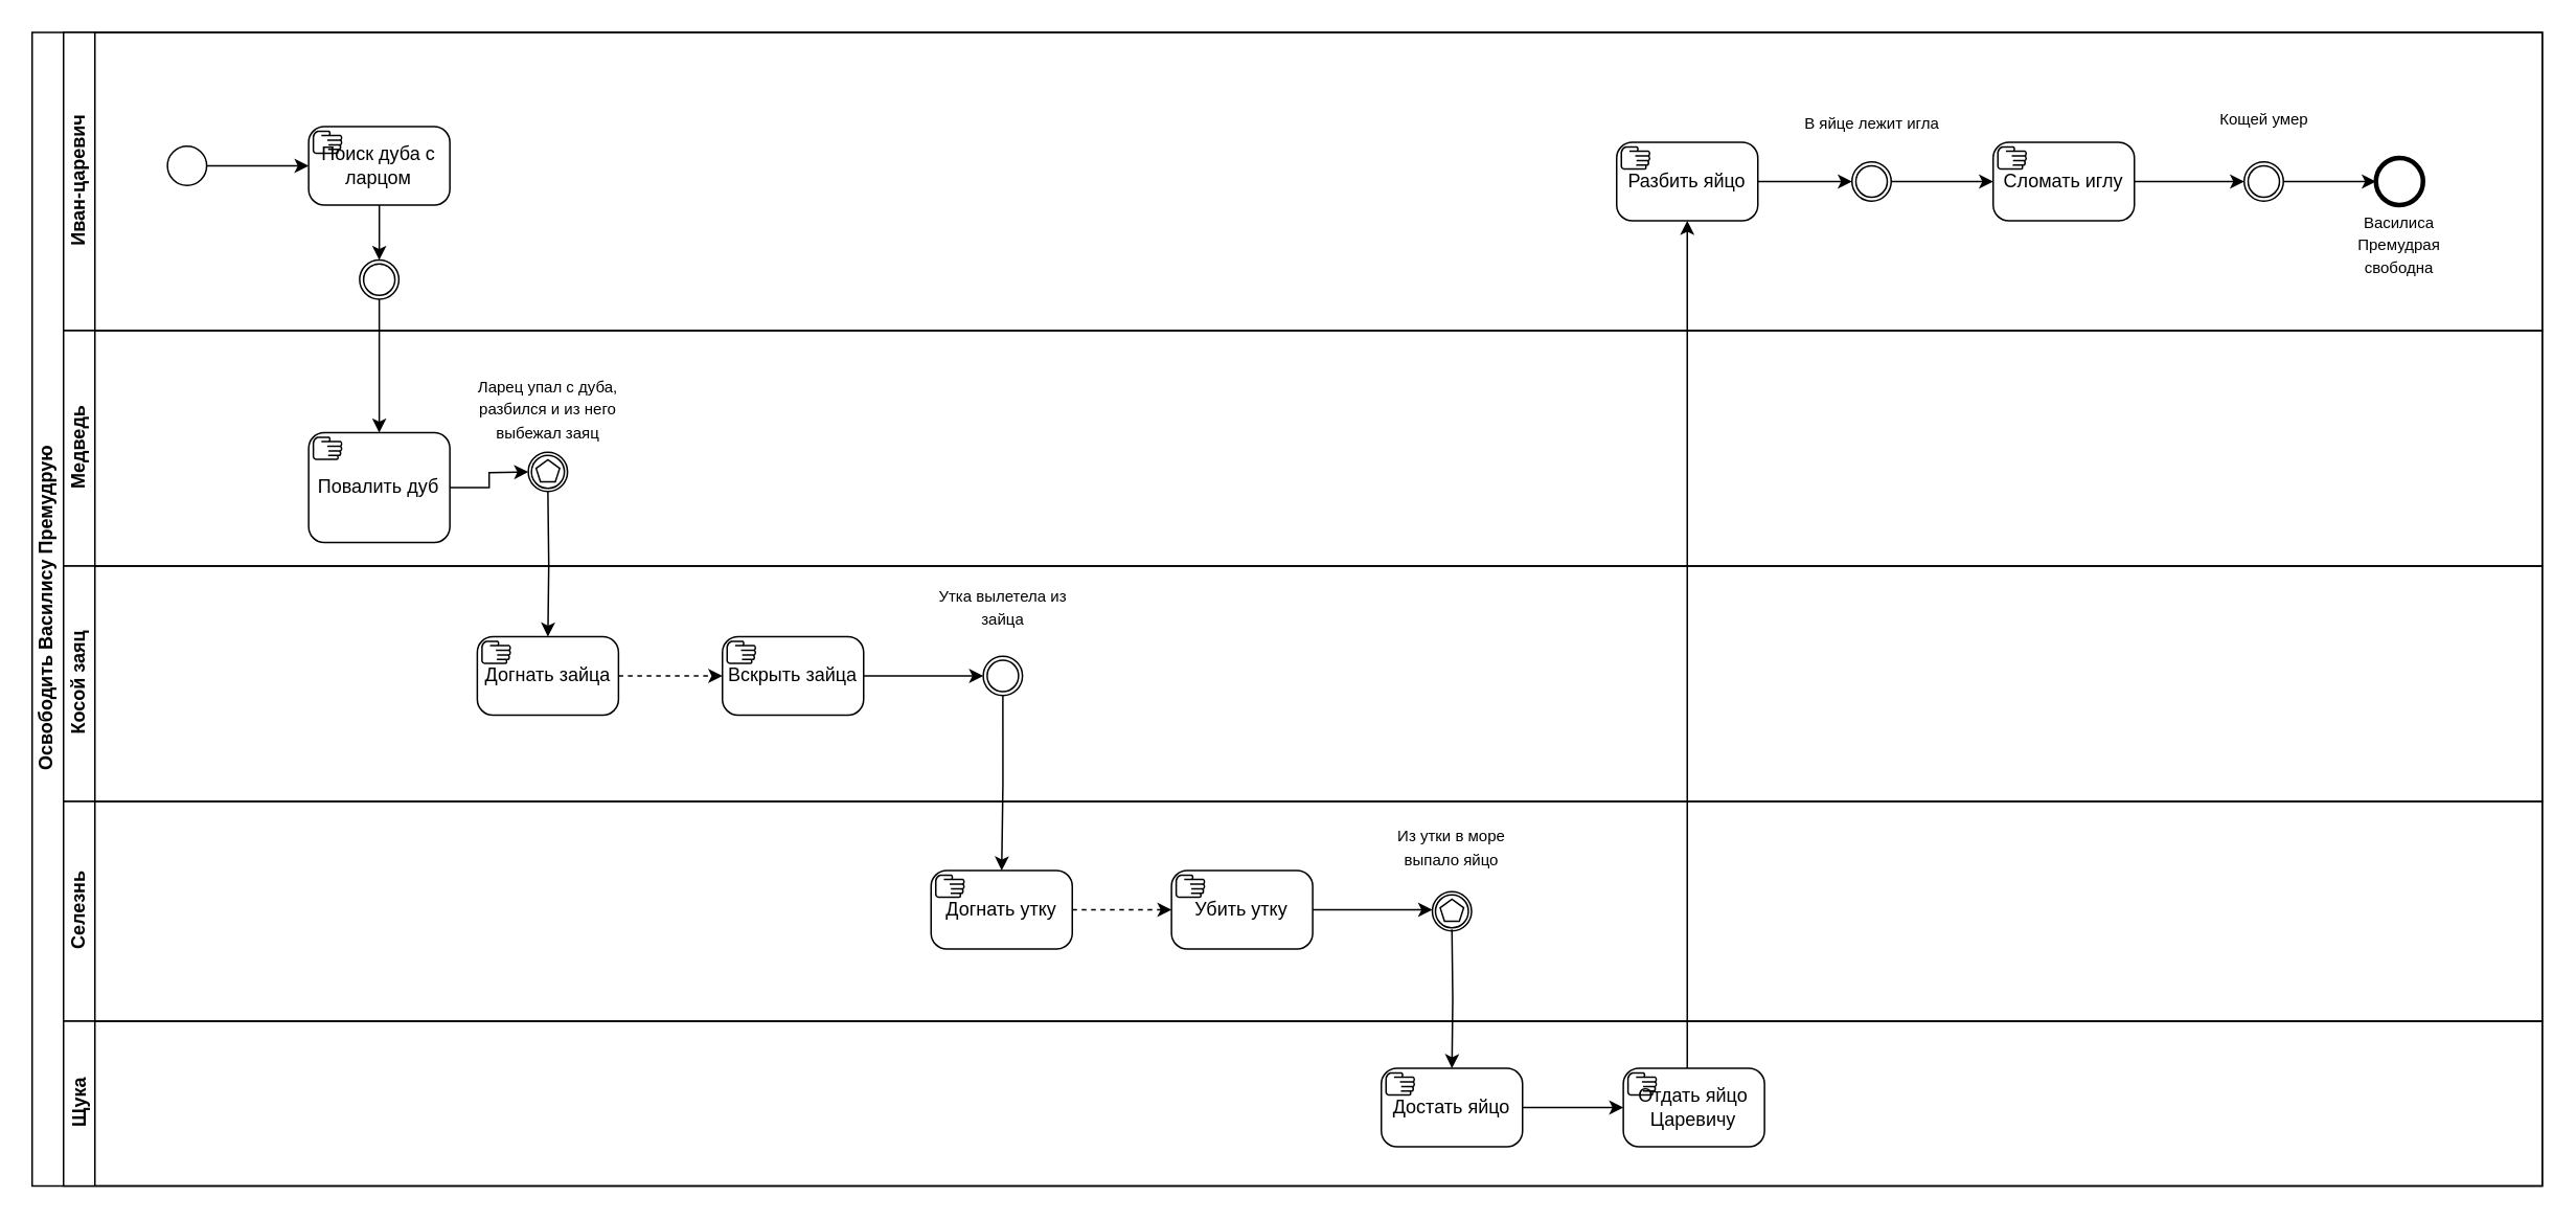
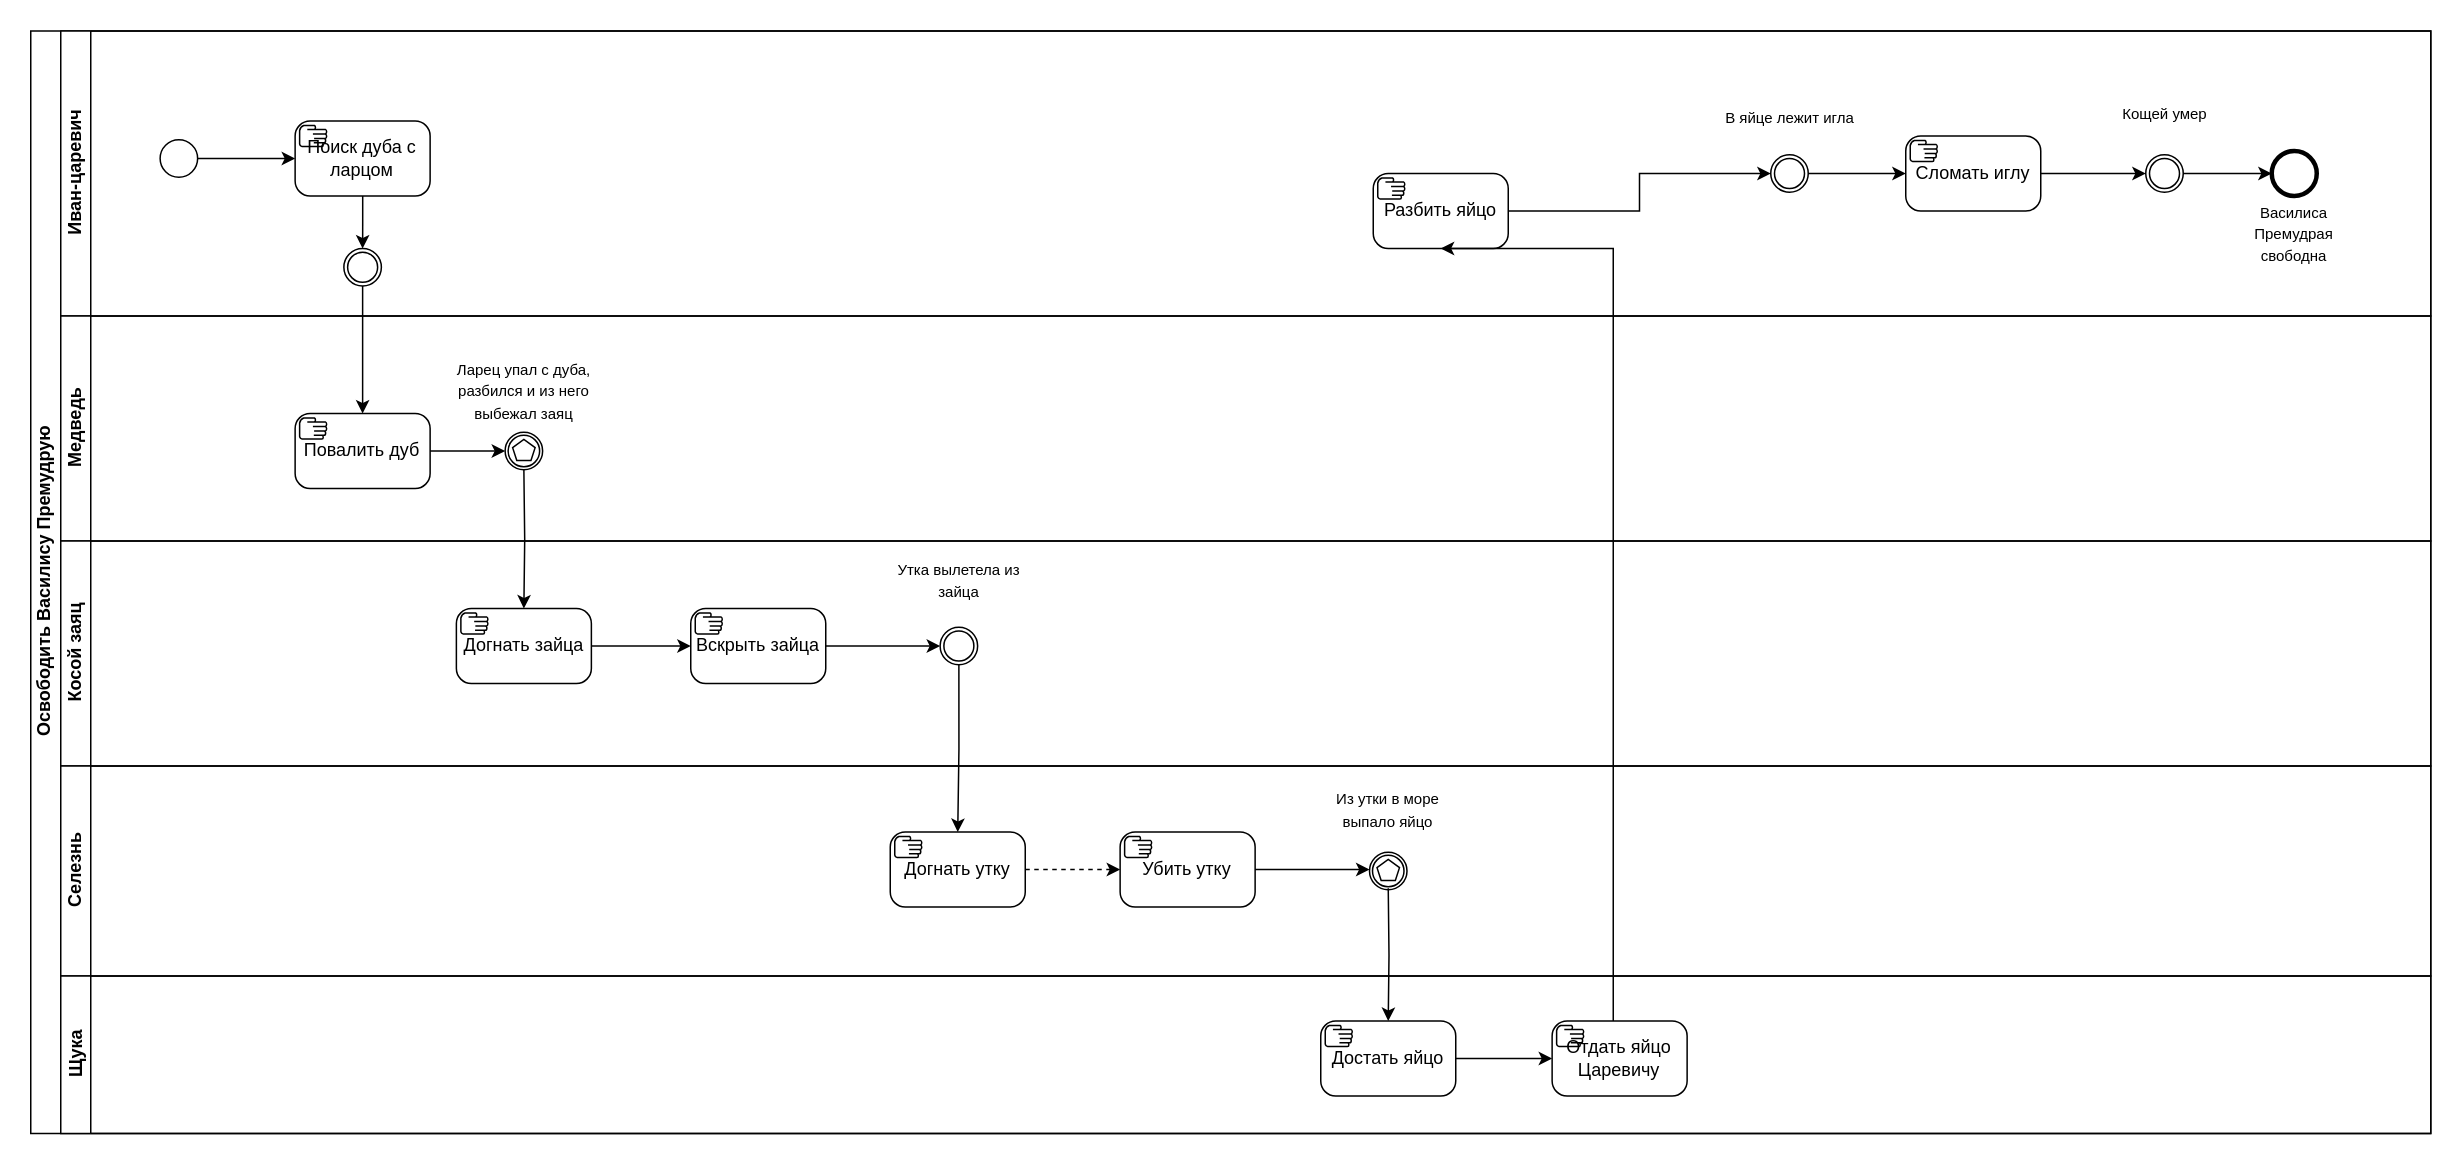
- <mxCell id="9" value="Разбить яйцо" style="points=[[0.25,0,0],[0.5,0,0],[0.75,0,0],[1,0.25,0],[1,0.5,0],[1,0.75,0],[0.75,1,0],[0.5,1,0],[0.25,1,0],[0,0.75,0],[0,0.5,0],[0,0.25,0]];shape=mxgraph.bpmn.task;whiteSpace=wrap;rectStyle=rounded;size=10;html=1;container=1;expand=0;collapsible=0;taskMarker=manual;" vertex="1" parent="3"><mxGeometry x="990" y="70" width="90" height="50" as="geometry" /></mxCell>
+ <mxCell id="9" value="Разбить яйцо" style="points=[[0.25,0,0],[0.5,0,0],[0.75,0,0],[1,0.25,0],[1,0.5,0],[1,0.75,0],[0.75,1,0],[0.5,1,0],[0.25,1,0],[0,0.75,0],[0,0.5,0],[0,0.25,0]];shape=mxgraph.bpmn.task;whiteSpace=wrap;rectStyle=rounded;size=10;html=1;container=1;expand=0;collapsible=0;taskMarker=manual;" vertex="1" parent="3"><mxGeometry x="875" y="95" width="90" height="50" as="geometry" /></mxCell>
- <mxCell id="24" value="Повалить дуб" style="points=[[0.25,0,0],[0.5,0,0],[0.75,0,0],[1,0.25,0],[1,0.5,0],[1,0.75,0],[0.75,1,0],[0.5,1,0],[0.25,1,0],[0,0.75,0],[0,0.5,0],[0,0.25,0]];shape=mxgraph.bpmn.task;whiteSpace=wrap;rectStyle=rounded;size=10;html=1;container=1;expand=0;collapsible=0;taskMarker=manual;" vertex="1" parent="21"><mxGeometry x="156.25" y="65" width="90" height="70" as="geometry" /></mxCell>
+ <mxCell id="24" value="Повалить дуб" style="points=[[0.25,0,0],[0.5,0,0],[0.75,0,0],[1,0.25,0],[1,0.5,0],[1,0.75,0],[0.75,1,0],[0.5,1,0],[0.25,1,0],[0,0.75,0],[0,0.5,0],[0,0.25,0]];shape=mxgraph.bpmn.task;whiteSpace=wrap;rectStyle=rounded;size=10;html=1;container=1;expand=0;collapsible=0;taskMarker=manual;" vertex="1" parent="21"><mxGeometry x="156.25" y="65" width="90" height="50" as="geometry" /></mxCell>
- <mxCell id="28" style="edgeStyle=orthogonalEdgeStyle;rounded=0;orthogonalLoop=1;jettySize=auto;html=1;dashed=1;" edge="1" parent="27" source="29" target="31"><mxGeometry relative="1" as="geometry" /></mxCell>
+ <mxCell id="28" style="edgeStyle=orthogonalEdgeStyle;rounded=0;orthogonalLoop=1;jettySize=auto;html=1;" edge="1" parent="27" source="29" target="31"><mxGeometry relative="1" as="geometry" /></mxCell>
